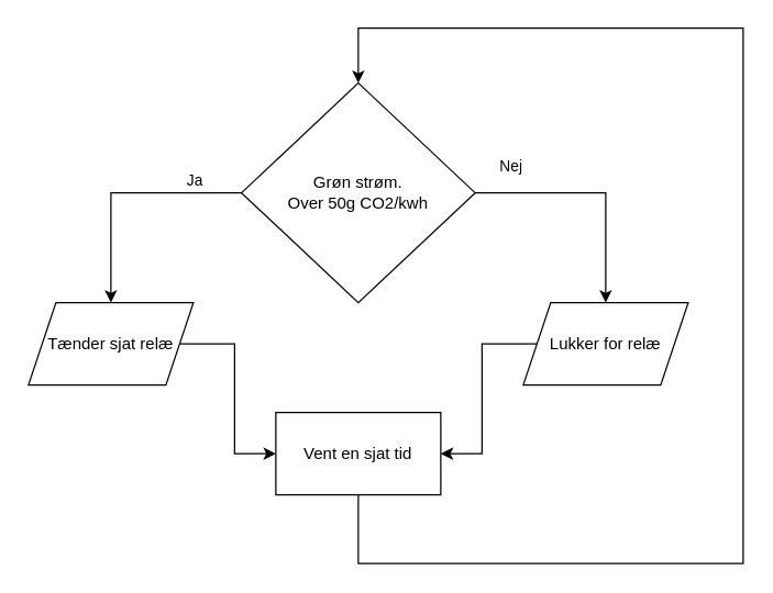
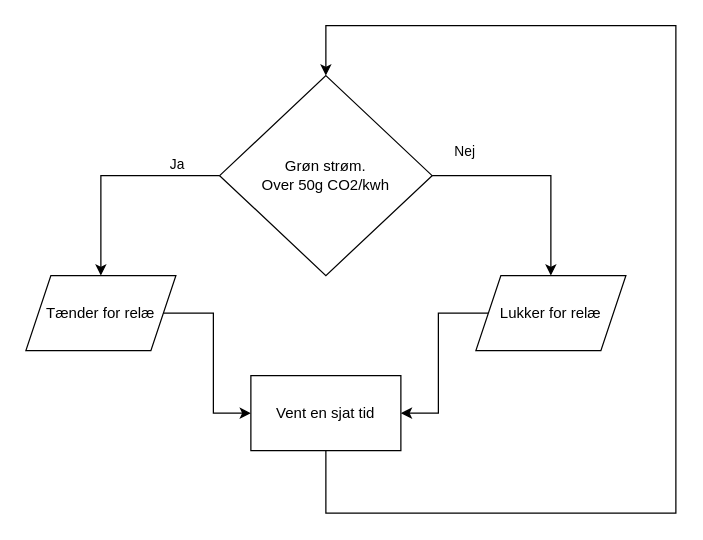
- <mxCell id="8" value="Tænder sjat relæ" style="shape=parallelogram;perimeter=parallelogramPerimeter;whiteSpace=wrap;html=1;fixedSize=1;" vertex="1" parent="1"><mxGeometry x="20" y="220" width="120" height="60" as="geometry" /></mxCell>
+ <mxCell id="8" value="Tænder for relæ" style="shape=parallelogram;perimeter=parallelogramPerimeter;whiteSpace=wrap;html=1;fixedSize=1;" vertex="1" parent="1"><mxGeometry x="20" y="220" width="120" height="60" as="geometry" /></mxCell>
